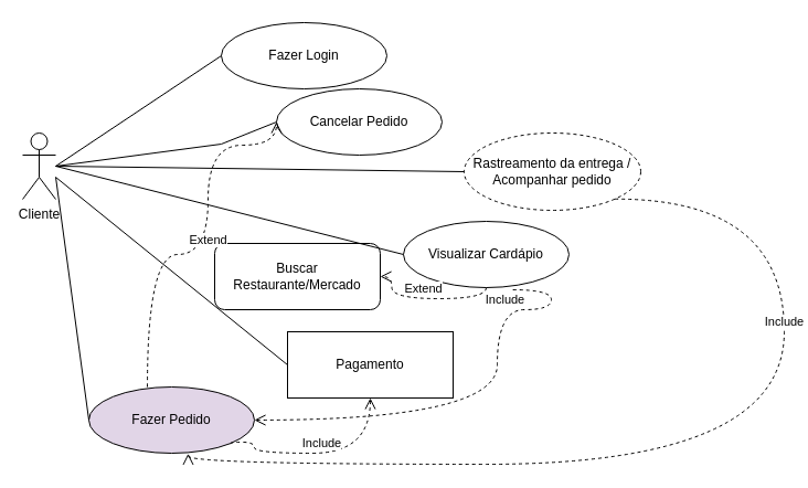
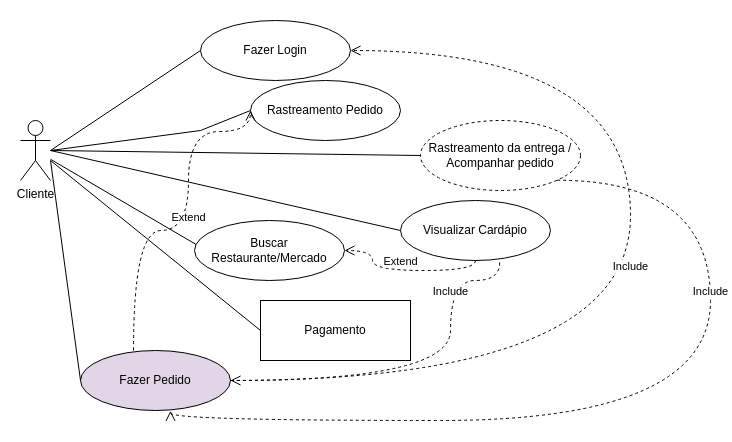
- <mxCell id="9" value="Cancelar Pedido" style="ellipse;whiteSpace=wrap;html=1;" vertex="1" parent="1"><mxGeometry x="250" y="80" width="150" height="60" as="geometry" /></mxCell>
+ <mxCell id="9" value="Rastreamento Pedido" style="ellipse;whiteSpace=wrap;html=1;" vertex="1" parent="1"><mxGeometry x="250" y="80" width="150" height="60" as="geometry" /></mxCell>
+ <mxCell id="10" value="" style="endArrow=none;html=1;rounded=0;exitX=0.011;exitY=0.4;exitDx=0;exitDy=0;exitPerimeter=0;" edge="1" parent="1" source="4" target="2"><mxGeometry width="50" height="50" relative="1" as="geometry"><mxPoint x="320" y="270" as="sourcePoint" /><mxPoint x="370" y="220" as="targetPoint" /></mxGeometry></mxCell>
+ <mxCell id="17" value="Include" style="html=1;verticalAlign=bottom;endArrow=open;dashed=1;endSize=8;curved=1;rounded=0;entryX=1;entryY=0.5;entryDx=0;entryDy=0;exitX=1;exitY=0.5;exitDx=0;exitDy=0;edgeStyle=orthogonalEdgeStyle;" edge="1" parent="1" source="6" target="3"><mxGeometry relative="1" as="geometry"><mxPoint x="380" y="240" as="sourcePoint" /><mxPoint x="300" y="240" as="targetPoint" /><Array as="points"><mxPoint x="630" y="380" /><mxPoint x="630" y="50" /></Array></mxGeometry></mxCell>
- <mxCell id="5" value="Visualizar Cardápio" style="ellipse;whiteSpace=wrap;html=1;" vertex="1" parent="1"><mxGeometry x="365" y="200" width="150" height="60" as="geometry" /></mxCell>
+ <mxCell id="5" value="Visualizar Cardápio" style="ellipse;whiteSpace=wrap;html=1;" vertex="1" parent="1"><mxGeometry x="400" y="200" width="150" height="60" as="geometry" /></mxCell>
- <mxCell id="4" value="Buscar Restaurante/Mercado" style="whiteSpace=wrap;html=1;rounded=1;" vertex="1" parent="1"><mxGeometry x="194" y="220" width="150" height="60" as="geometry" /></mxCell>
+ <mxCell id="4" value="Buscar Restaurante/Mercado" style="ellipse;whiteSpace=wrap;html=1;" vertex="1" parent="1"><mxGeometry x="194" y="220" width="150" height="60" as="geometry" /></mxCell>
- <mxCell id="20" value="Include" style="html=1;verticalAlign=bottom;endArrow=open;dashed=1;endSize=8;curved=1;rounded=0;exitX=1;exitY=1;exitDx=0;exitDy=0;entryX=0.5;entryY=1;entryDx=0;entryDy=0;edgeStyle=orthogonalEdgeStyle;" edge="1" parent="1" source="6" target="7"><mxGeometry relative="1" as="geometry"><mxPoint x="380" y="240" as="sourcePoint" /><mxPoint x="300" y="240" as="targetPoint" /><Array as="points"><mxPoint x="208" y="400" /><mxPoint x="230" y="400" /><mxPoint x="230" y="410" /><mxPoint x="335" y="410" /></Array></mxGeometry></mxCell>
